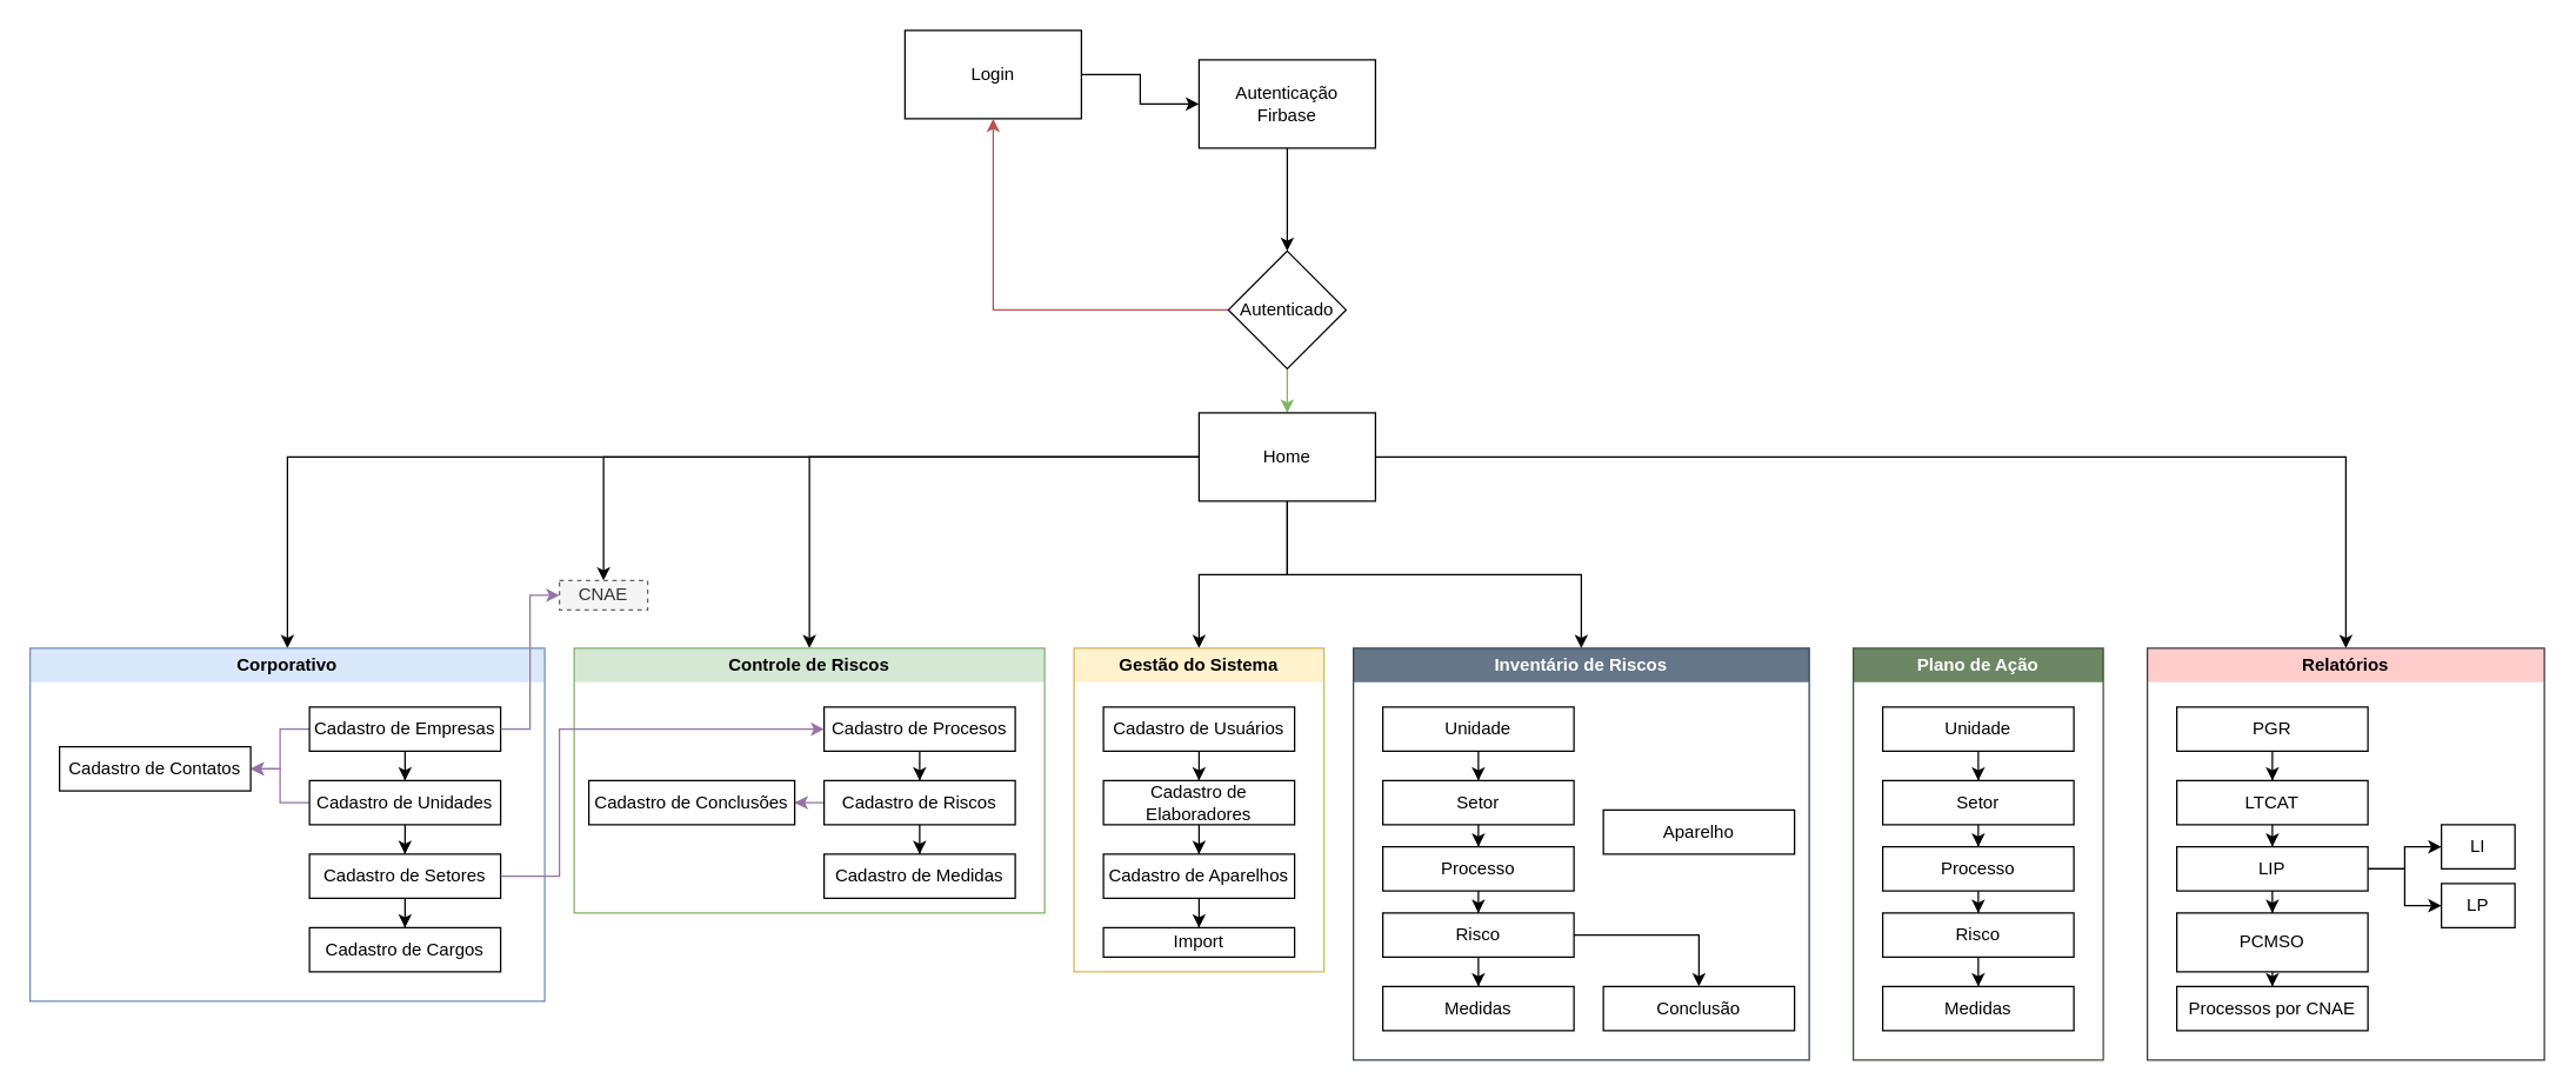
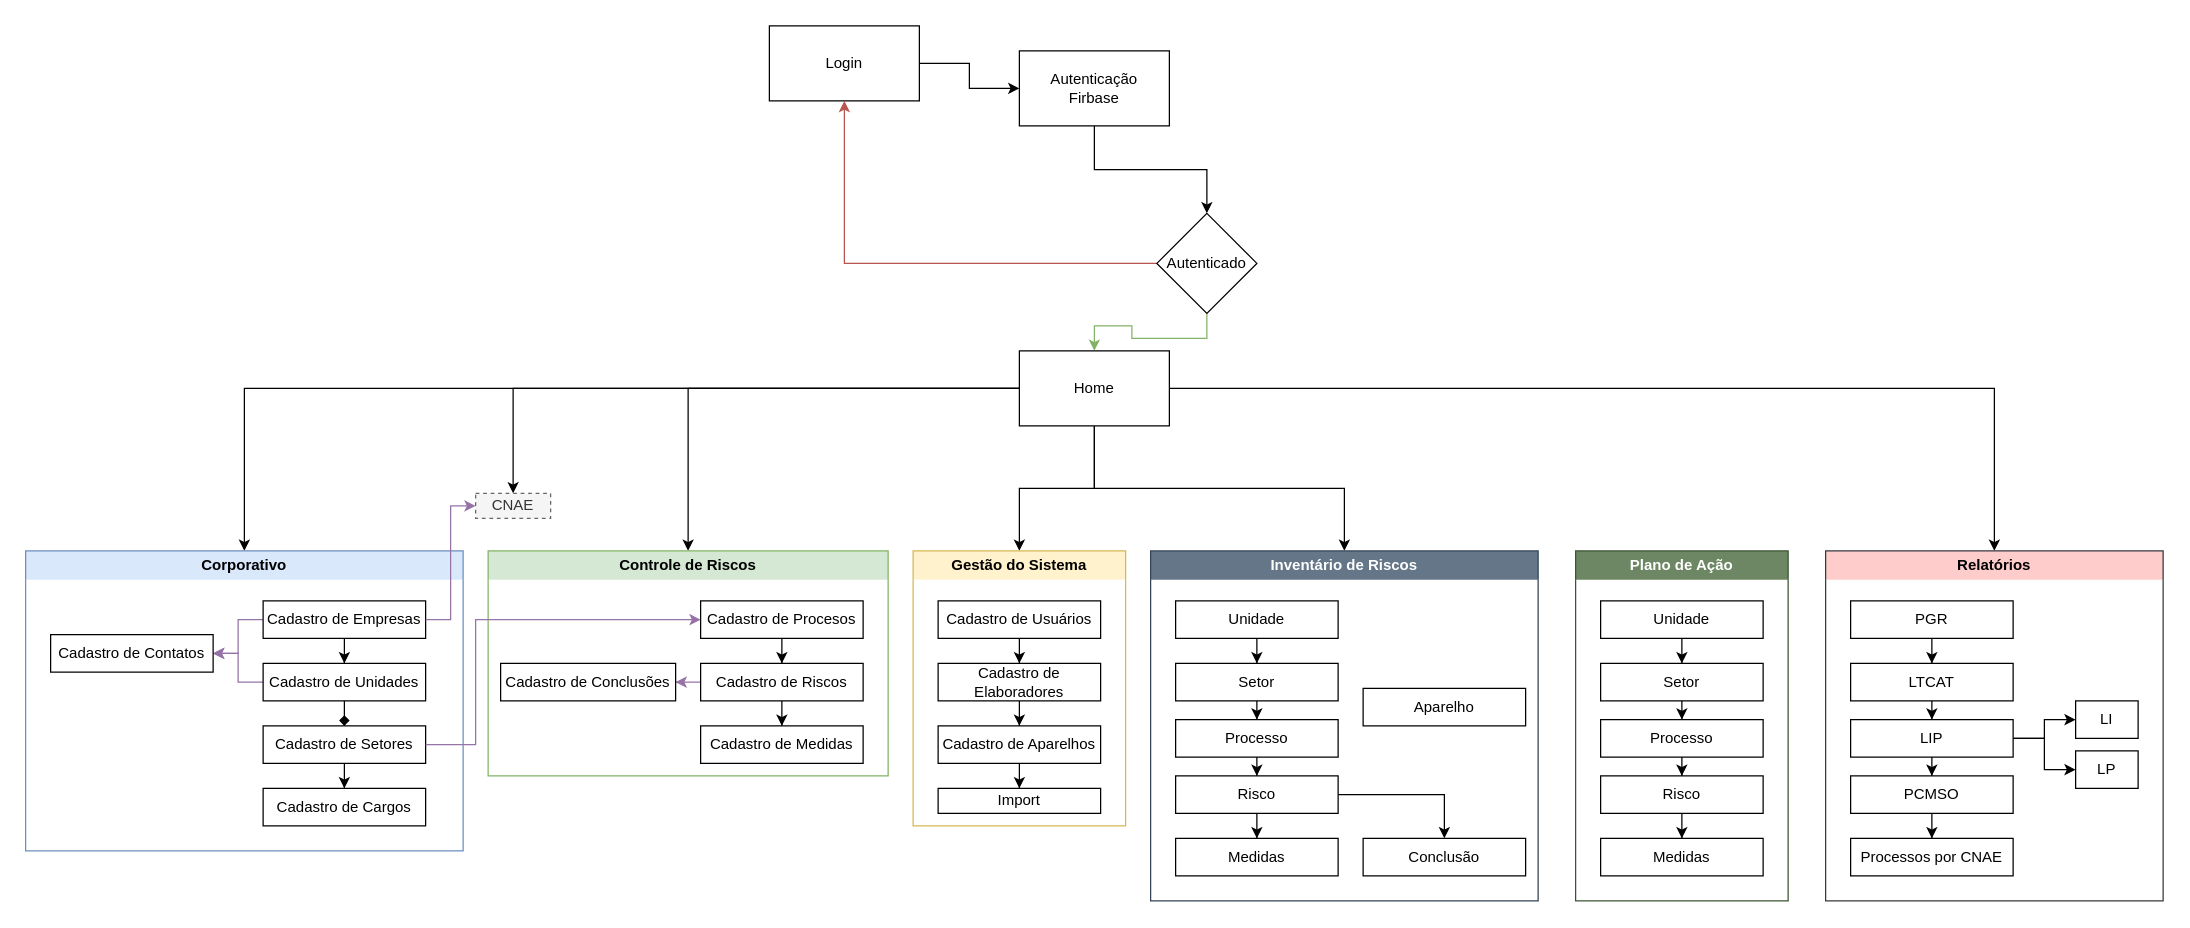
- <mxCell id="8" value="Autenticado" style="rhombus;whiteSpace=wrap;html=1;rounded=0;" vertex="1" parent="1"><mxGeometry x="835" y="170" width="80" height="80" as="geometry" /></mxCell>
+ <mxCell id="8" value="Autenticado" style="rhombus;whiteSpace=wrap;html=1;rounded=0;" vertex="1" parent="1"><mxGeometry x="925" y="170" width="80" height="80" as="geometry" /></mxCell>
- <mxCell id="20" value="" style="edgeStyle=orthogonalEdgeStyle;rounded=0;orthogonalLoop=1;jettySize=auto;html=1;" edge="1" parent="16" source="22" target="24"><mxGeometry relative="1" as="geometry" /></mxCell>
+ <mxCell id="20" value="" style="edgeStyle=orthogonalEdgeStyle;rounded=0;orthogonalLoop=1;jettySize=auto;html=1;endArrow=diamond;" edge="1" parent="16" source="22" target="24"><mxGeometry relative="1" as="geometry" /></mxCell>
- <mxCell id="78" value="PCMSO" style="whiteSpace=wrap;html=1;" vertex="1" parent="68"><mxGeometry x="20" y="180" width="130" height="40" as="geometry" /></mxCell>
+ <mxCell id="78" value="PCMSO" style="whiteSpace=wrap;html=1;" vertex="1" parent="68"><mxGeometry x="20" y="180" width="130" height="30" as="geometry" /></mxCell>
